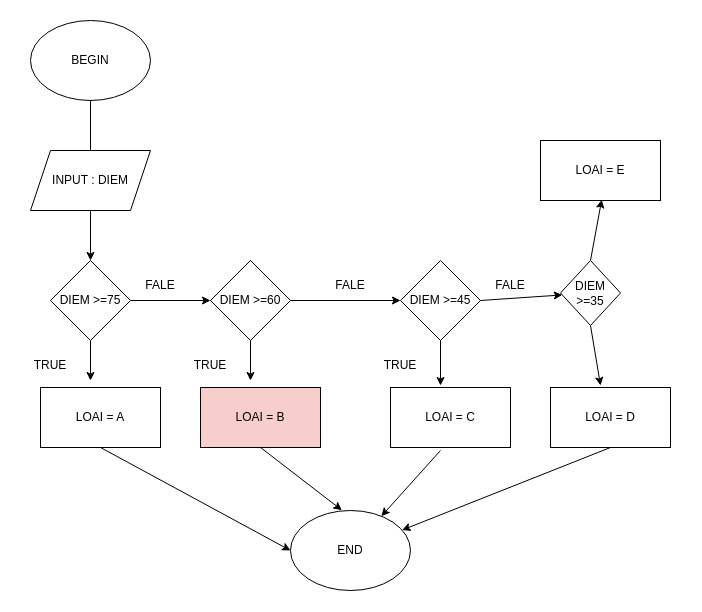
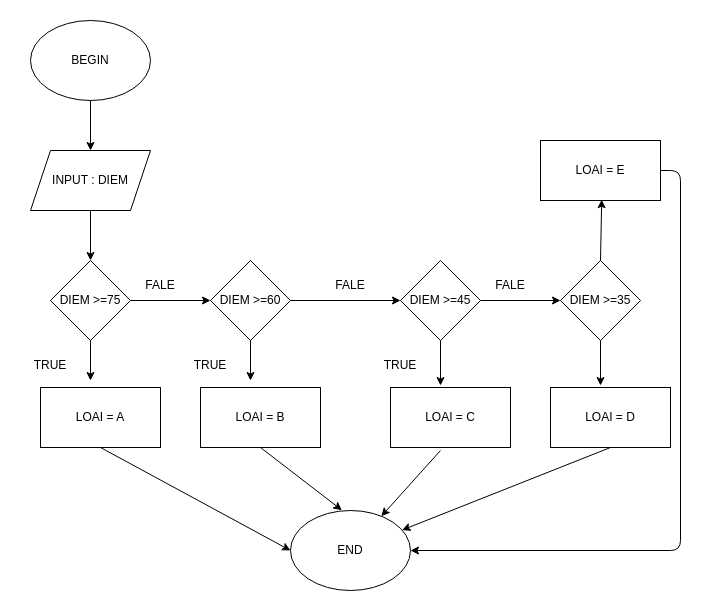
- <mxCell id="4" value="" style="endArrow=none;html=1;exitX=0.5;exitY=1;exitDx=0;exitDy=0;" edge="1" parent="1" source="2" target="3"><mxGeometry width="50" height="50" relative="1" as="geometry"><mxPoint x="150" y="280" as="sourcePoint" /><mxPoint x="200" y="230" as="targetPoint" /></mxGeometry></mxCell>
+ <mxCell id="4" value="" style="endArrow=classic;html=1;exitX=0.5;exitY=1;exitDx=0;exitDy=0;" edge="1" parent="1" source="2" target="3"><mxGeometry width="50" height="50" relative="1" as="geometry"><mxPoint x="150" y="280" as="sourcePoint" /><mxPoint x="200" y="230" as="targetPoint" /></mxGeometry></mxCell>
- <mxCell id="24" value="DIEM &amp;gt;=35" style="rhombus;whiteSpace=wrap;html=1;" vertex="1" parent="1"><mxGeometry x="560" y="260" width="60" height="65" as="geometry" /></mxCell>
+ <mxCell id="24" value="DIEM &amp;gt;=35" style="rhombus;whiteSpace=wrap;html=1;" vertex="1" parent="1"><mxGeometry x="560" y="260" width="80" height="80" as="geometry" /></mxCell>
- <mxCell id="15" value="LOAI = B" style="rounded=0;whiteSpace=wrap;html=1;fillColor=#f8cecc;" vertex="1" parent="1"><mxGeometry x="200" y="387" width="120" height="60" as="geometry" /></mxCell>
+ <mxCell id="15" value="LOAI = B" style="rounded=0;whiteSpace=wrap;html=1;" vertex="1" parent="1"><mxGeometry x="200" y="387" width="120" height="60" as="geometry" /></mxCell>
+ <mxCell id="31" value="" style="endArrow=classic;html=1;entryX=1;entryY=0.5;entryDx=0;entryDy=0;exitX=1;exitY=0.5;exitDx=0;exitDy=0;" edge="1" parent="1" source="29" target="30"><mxGeometry width="50" height="50" relative="1" as="geometry"><mxPoint x="670" y="150" as="sourcePoint" /><mxPoint x="360" y="90" as="targetPoint" /><Array as="points"><mxPoint x="680" y="170" /><mxPoint x="680" y="550" /></Array></mxGeometry></mxCell>
